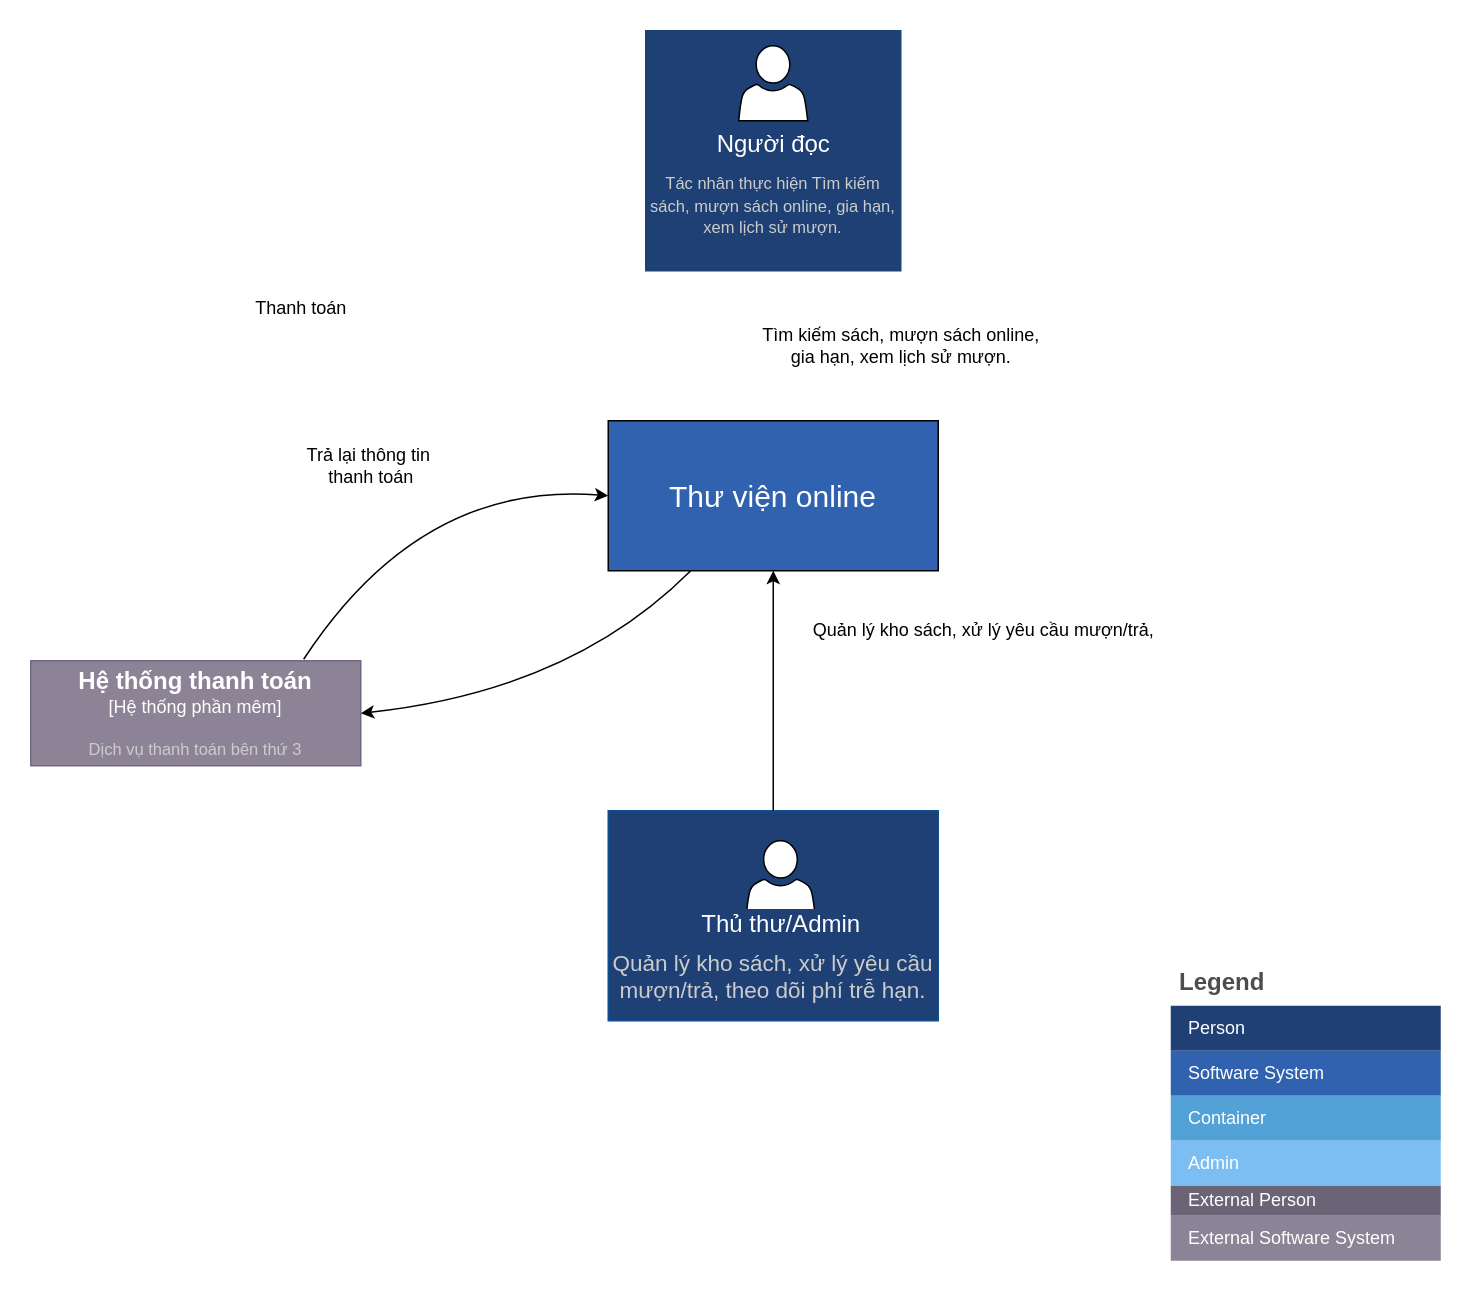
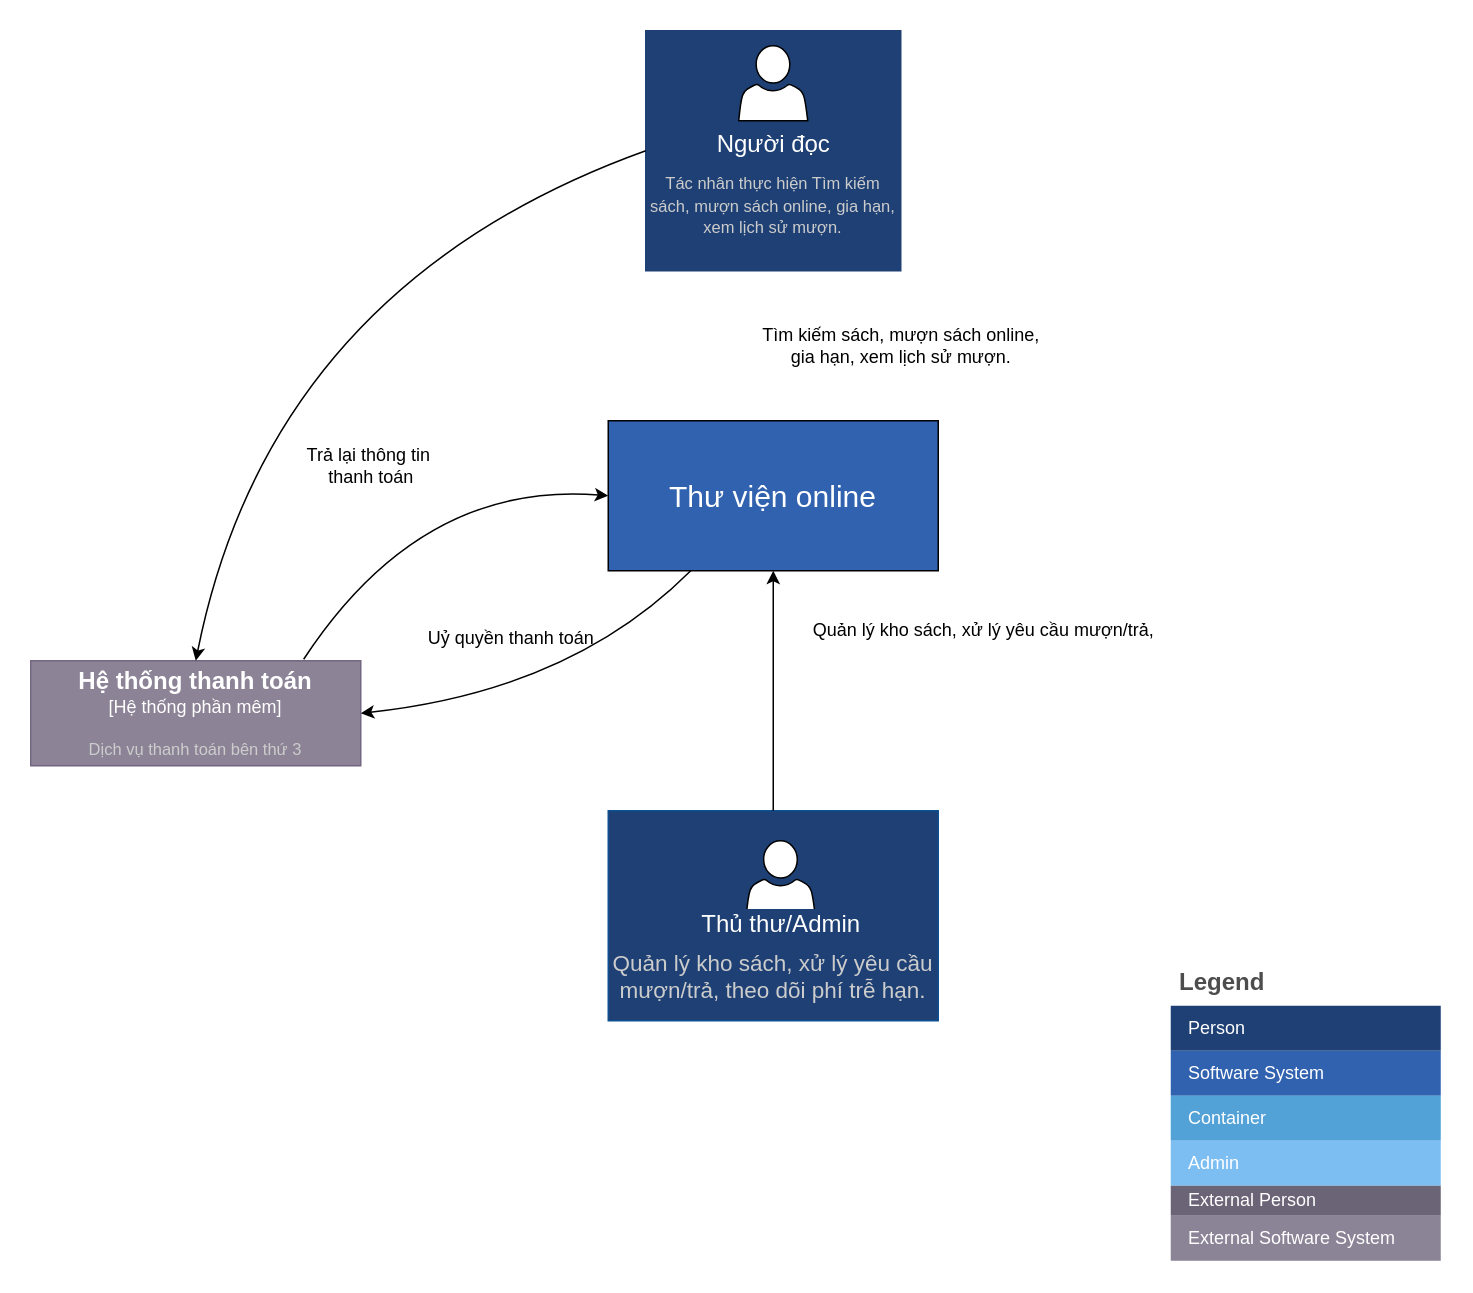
- <mxCell id="27" value="Thanh toán" style="text;html=1;align=center;verticalAlign=middle;resizable=0;points=[];autosize=1;strokeColor=none;fillColor=none;" vertex="1" parent="1"><mxGeometry x="160" y="190" width="80" height="30" as="geometry" /></mxCell>
+ <mxCell id="26" value="" style="endArrow=classic;html=1;rounded=0;exitX=0;exitY=0.5;exitDx=0;exitDy=0;exitPerimeter=0;entryX=0.5;entryY=0;entryDx=0;entryDy=0;entryPerimeter=0;curved=1;" edge="1" parent="1" source="2" target="22"><mxGeometry width="50" height="50" relative="1" as="geometry"><mxPoint x="510" y="190" as="sourcePoint" /><mxPoint x="510" y="290" as="targetPoint" /><Array as="points"><mxPoint x="180" y="190" /></Array></mxGeometry></mxCell>
+ <mxCell id="31" value="Uỷ quyền thanh toán" style="text;html=1;align=center;verticalAlign=middle;resizable=0;points=[];autosize=1;strokeColor=none;fillColor=none;" vertex="1" parent="1"><mxGeometry x="275" y="410" width="130" height="30" as="geometry" /></mxCell>
